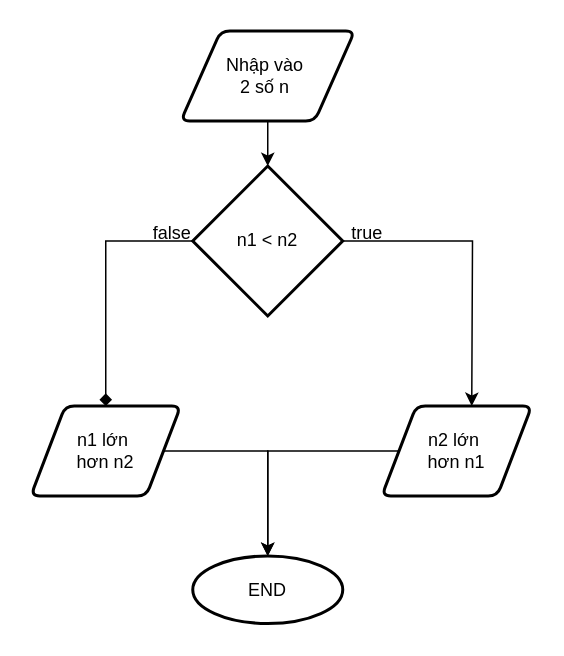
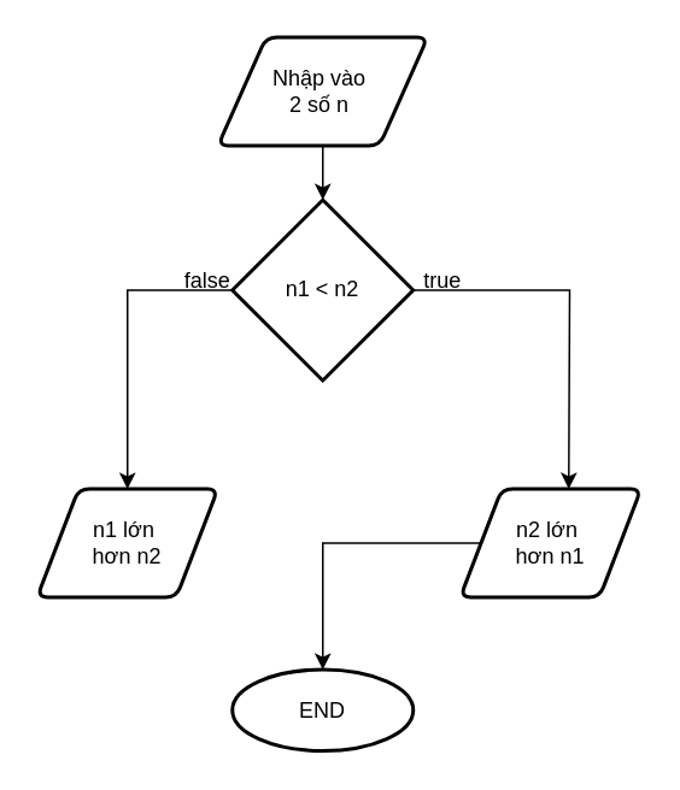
- <mxCell id="4" style="edgeStyle=orthogonalEdgeStyle;rounded=0;orthogonalLoop=1;jettySize=auto;html=1;entryX=0.5;entryY=0;entryDx=0;entryDy=0;endArrow=diamond;" edge="1" parent="1" source="5" target="6"><mxGeometry relative="1" as="geometry" /></mxCell>
+ <mxCell id="4" style="edgeStyle=orthogonalEdgeStyle;rounded=0;orthogonalLoop=1;jettySize=auto;html=1;entryX=0.5;entryY=0;entryDx=0;entryDy=0;" edge="1" parent="1" source="5" target="6"><mxGeometry relative="1" as="geometry" /></mxCell>
- <mxCell id="12" style="edgeStyle=orthogonalEdgeStyle;rounded=0;orthogonalLoop=1;jettySize=auto;html=1;entryX=0.5;entryY=0;entryDx=0;entryDy=0;entryPerimeter=0;" edge="1" parent="1" source="6" target="11"><mxGeometry relative="1" as="geometry" /></mxCell>
